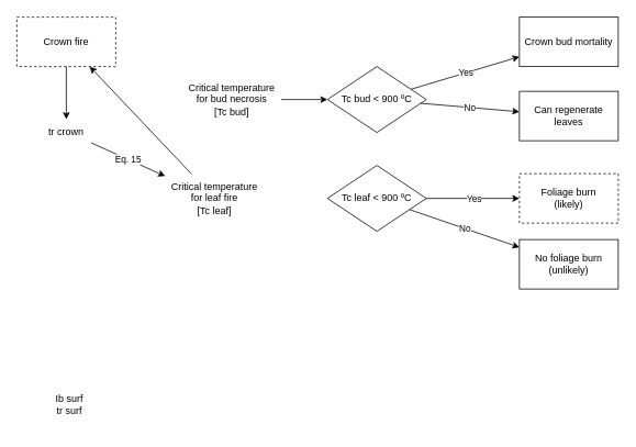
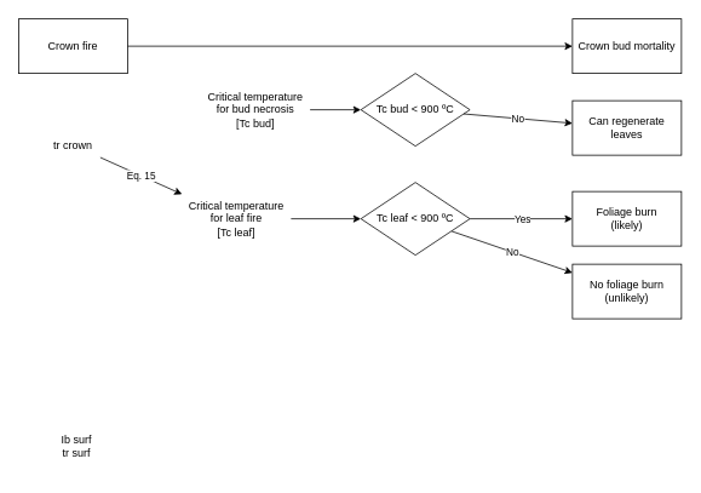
- <mxCell id="2" value="Crown fire" style="rounded=0;whiteSpace=wrap;html=1;dashed=1;" vertex="1" parent="1"><mxGeometry x="20" y="20" width="120" height="60" as="geometry" /></mxCell>
+ <mxCell id="2" value="Crown fire" style="rounded=0;whiteSpace=wrap;html=1;" vertex="1" parent="1"><mxGeometry x="20" y="20" width="120" height="60" as="geometry" /></mxCell>
- <mxCell id="8" value="" style="endArrow=classic;html=1;rounded=0;" edge="1" parent="1" source="4" target="7"><mxGeometry relative="1" as="geometry"><mxPoint x="520" y="120" as="sourcePoint" /><mxPoint x="231" y="132" as="targetPoint" /></mxGeometry></mxCell>
- <mxCell id="9" value="Yes" style="edgeLabel;resizable=0;html=1;align=center;verticalAlign=middle;" connectable="0" vertex="1" parent="8"><mxGeometry relative="1" as="geometry" /></mxCell>
- <mxCell id="24" value="" style="endArrow=classic;html=1;rounded=0;" edge="1" parent="1" source="2" target="3"><mxGeometry width="50" height="50" relative="1" as="geometry"><mxPoint x="351" y="130" as="sourcePoint" /><mxPoint x="407" y="130" as="targetPoint" /></mxGeometry></mxCell>
+ <mxCell id="24" value="" style="endArrow=classic;html=1;rounded=0;" edge="1" parent="1" source="2" target="7"><mxGeometry width="50" height="50" relative="1" as="geometry"><mxPoint x="351" y="130" as="sourcePoint" /><mxPoint x="407" y="130" as="targetPoint" /></mxGeometry></mxCell>
- <mxCell id="16" value="" style="endArrow=classic;html=1;rounded=0;" edge="1" parent="1" source="12" target="2"><mxGeometry width="50" height="50" relative="1" as="geometry"><mxPoint x="351" y="130" as="sourcePoint" /><mxPoint x="407" y="130" as="targetPoint" /></mxGeometry></mxCell>
+ <mxCell id="16" value="" style="endArrow=classic;html=1;rounded=0;" edge="1" parent="1" source="12" target="15"><mxGeometry width="50" height="50" relative="1" as="geometry"><mxPoint x="351" y="130" as="sourcePoint" /><mxPoint x="407" y="130" as="targetPoint" /></mxGeometry></mxCell>
- <mxCell id="19" value="&lt;div&gt;Foliage burn&lt;/div&gt;&lt;div&gt;(likely)&lt;br&gt;&lt;/div&gt;" style="rounded=0;whiteSpace=wrap;html=1;dashed=1;" vertex="1" parent="1"><mxGeometry x="630" y="210" width="120" height="60" as="geometry" /></mxCell>
+ <mxCell id="19" value="&lt;div&gt;Foliage burn&lt;/div&gt;&lt;div&gt;(likely)&lt;br&gt;&lt;/div&gt;" style="rounded=0;whiteSpace=wrap;html=1;" vertex="1" parent="1"><mxGeometry x="630" y="210" width="120" height="60" as="geometry" /></mxCell>
